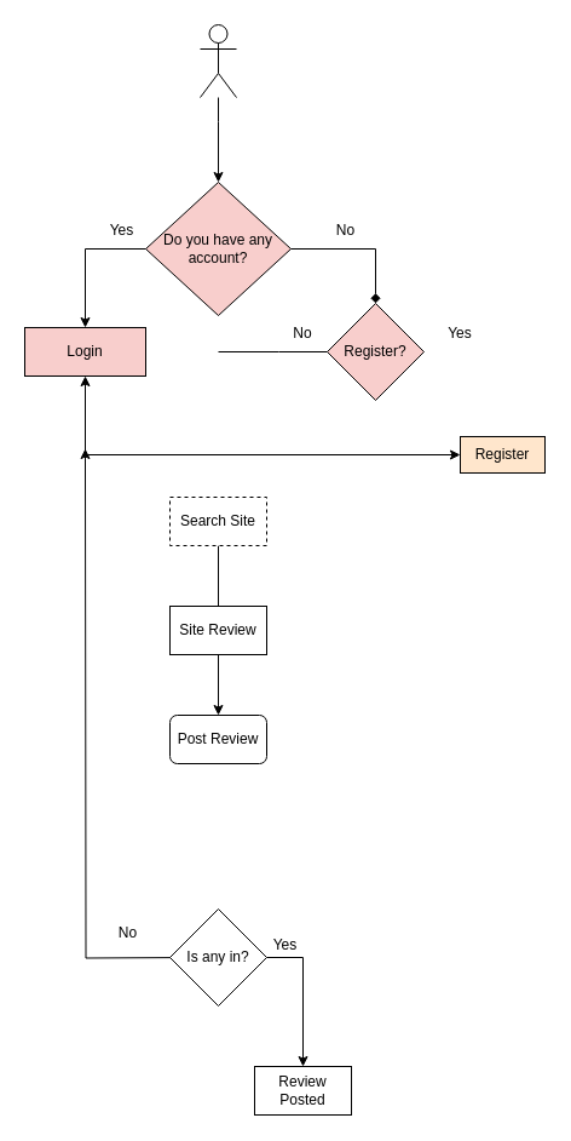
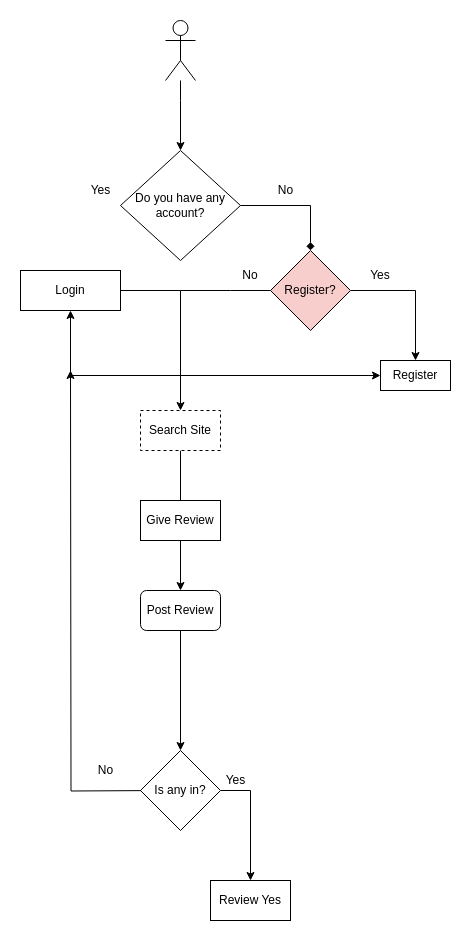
- <mxCell id="4" value="Do you have any account?" style="rhombus;whiteSpace=wrap;html=1;fillColor=#f8cecc;" vertex="1" parent="1"><mxGeometry x="120" y="150" width="120" height="110" as="geometry" /></mxCell>
+ <mxCell id="4" value="Do you have any account?" style="rhombus;whiteSpace=wrap;html=1;" vertex="1" parent="1"><mxGeometry x="120" y="150" width="120" height="110" as="geometry" /></mxCell>
- <mxCell id="7" value="" style="endArrow=classic;html=1;rounded=0;entryX=0.5;entryY=0;entryDx=0;entryDy=0;" edge="1" parent="1" source="4" target="6"><mxGeometry width="50" height="50" relative="1" as="geometry"><mxPoint x="280" y="280" as="sourcePoint" /><mxPoint x="330" y="230" as="targetPoint" /><Array as="points"><mxPoint x="70" y="205" /></Array></mxGeometry></mxCell>
- <mxCell id="6" value="Login" style="rounded=0;whiteSpace=wrap;html=1;fillColor=#f8cecc;" vertex="1" parent="1"><mxGeometry x="20" y="270" width="100" height="40" as="geometry" /></mxCell>
+ <mxCell id="6" value="Login" style="rounded=0;whiteSpace=wrap;html=1;" vertex="1" parent="1"><mxGeometry x="20" y="270" width="100" height="40" as="geometry" /></mxCell>
+ <mxCell id="12" style="edgeStyle=orthogonalEdgeStyle;rounded=0;orthogonalLoop=1;jettySize=auto;html=1;entryX=0.5;entryY=0;entryDx=0;entryDy=0;" edge="1" parent="1" source="15" target="14"><mxGeometry relative="1" as="geometry" /></mxCell>
+ <mxCell id="5" style="edgeStyle=orthogonalEdgeStyle;rounded=0;orthogonalLoop=1;jettySize=auto;html=1;entryX=0.5;entryY=0;entryDx=0;entryDy=0;" edge="1" parent="1" source="6" target="11"><mxGeometry relative="1" as="geometry"><mxPoint x="150" y="310" as="targetPoint" /></mxGeometry></mxCell>
- <mxCell id="14" value="Register" style="rounded=0;whiteSpace=wrap;html=1;fillColor=#ffe6cc;" vertex="1" parent="1"><mxGeometry x="380" y="360" width="70" height="30" as="geometry" /></mxCell>
+ <mxCell id="14" value="Register" style="rounded=0;whiteSpace=wrap;html=1;" vertex="1" parent="1"><mxGeometry x="380" y="360" width="70" height="30" as="geometry" /></mxCell>
- <mxCell id="19" value="Site Review" style="rounded=0;whiteSpace=wrap;html=1;" vertex="1" parent="1"><mxGeometry x="140" y="500" width="80" height="40" as="geometry" /></mxCell>
+ <mxCell id="19" value="Give Review" style="rounded=0;whiteSpace=wrap;html=1;" vertex="1" parent="1"><mxGeometry x="140" y="500" width="80" height="40" as="geometry" /></mxCell>
+ <mxCell id="21" style="edgeStyle=orthogonalEdgeStyle;rounded=0;orthogonalLoop=1;jettySize=auto;html=1;entryX=0.5;entryY=0;entryDx=0;entryDy=0;" edge="1" parent="1" source="22" target="29"><mxGeometry relative="1" as="geometry"><mxPoint x="180" y="755" as="targetPoint" /></mxGeometry></mxCell>
- <mxCell id="23" value="Review Posted&lt;br&gt;" style="rounded=0;whiteSpace=wrap;html=1;" vertex="1" parent="1"><mxGeometry x="210" y="880" width="80" height="40" as="geometry" /></mxCell>
+ <mxCell id="23" value="Review Yes&lt;br&gt;" style="rounded=0;whiteSpace=wrap;html=1;" vertex="1" parent="1"><mxGeometry x="210" y="880" width="80" height="40" as="geometry" /></mxCell>
